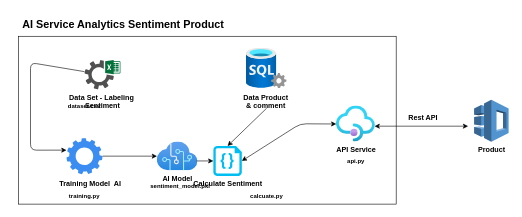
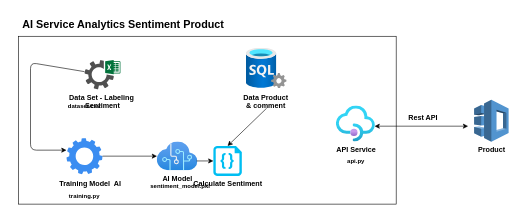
- <mxCell id="16" value="" style="endArrow=classic;startArrow=classic;html=1;exitX=1;exitY=0.5;exitDx=0;exitDy=0;exitPerimeter=0;entryX=0.002;entryY=0.506;entryDx=0;entryDy=0;entryPerimeter=0;" edge="1" parent="1" source="13" target="10"><mxGeometry width="50" height="50" relative="1" as="geometry"><mxPoint x="480" y="270" as="sourcePoint" /><mxPoint x="530" y="220" as="targetPoint" /><Array as="points"><mxPoint x="500" y="206" /></Array></mxGeometry></mxCell>
- <mxCell id="17" value="&lt;b&gt;&lt;font style=&quot;font-size: 10px&quot;&gt;calcuate.py&lt;/font&gt;&lt;/b&gt;" style="text;html=1;strokeColor=none;fillColor=none;align=center;verticalAlign=middle;whiteSpace=wrap;rounded=0;" vertex="1" parent="1"><mxGeometry x="423.75" y="316" width="40" height="20" as="geometry" /></mxCell>
